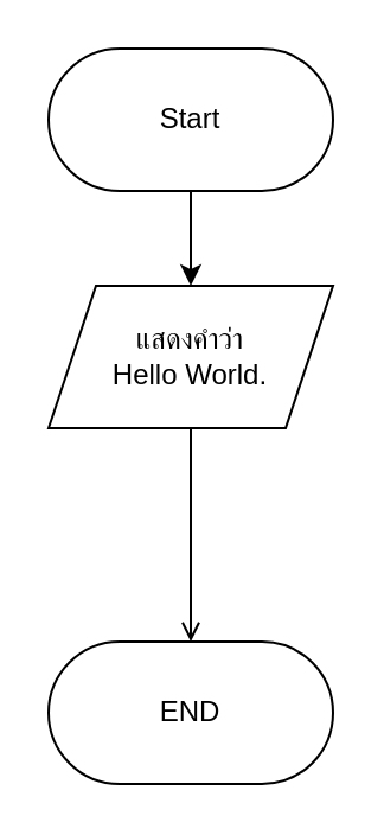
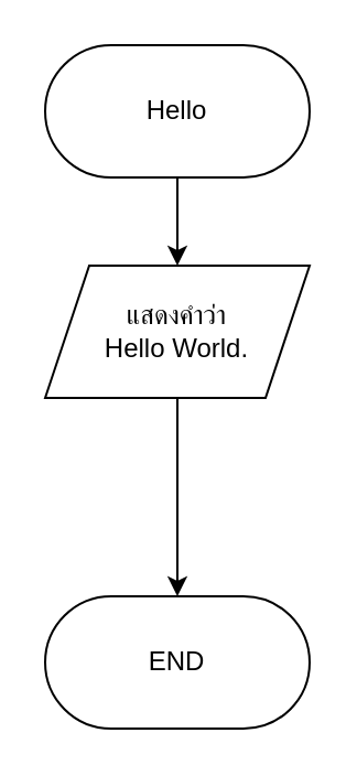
- <mxCell id="3" value="Start" style="rounded=1;whiteSpace=wrap;html=1;arcSize=50;" vertex="1" parent="1"><mxGeometry x="20" y="20" width="120" height="60" as="geometry" /></mxCell>
+ <mxCell id="3" value="Hello" style="rounded=1;whiteSpace=wrap;html=1;arcSize=50;" vertex="1" parent="1"><mxGeometry x="20" y="20" width="120" height="60" as="geometry" /></mxCell>
- <mxCell id="4" value="" style="edgeStyle=orthogonalEdgeStyle;rounded=0;orthogonalLoop=1;jettySize=auto;html=1;endArrow=open;" edge="1" parent="1" source="5" target="6"><mxGeometry relative="1" as="geometry" /></mxCell>
+ <mxCell id="4" value="" style="edgeStyle=orthogonalEdgeStyle;rounded=0;orthogonalLoop=1;jettySize=auto;html=1;" edge="1" parent="1" source="5" target="6"><mxGeometry relative="1" as="geometry" /></mxCell>
